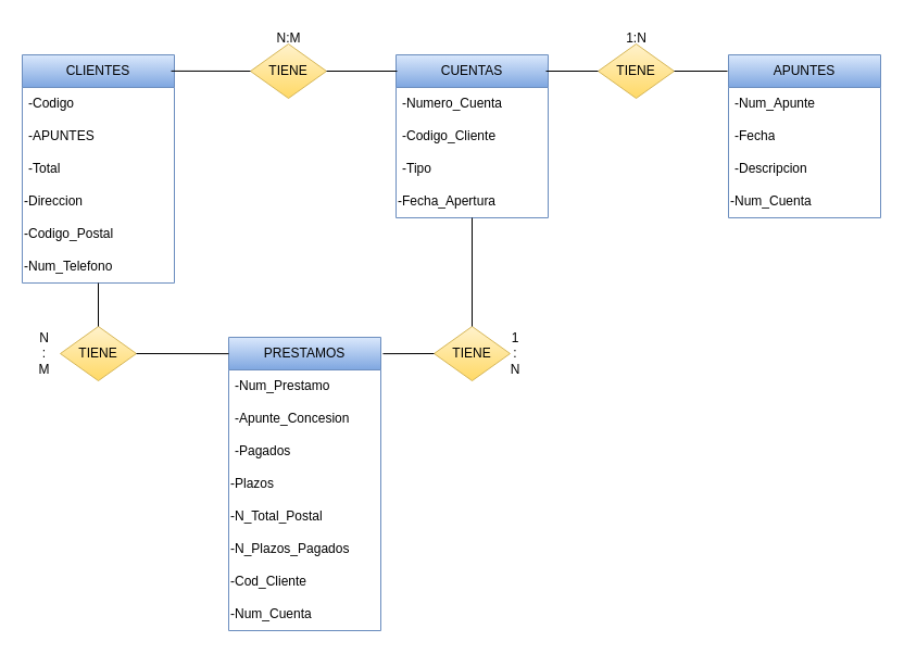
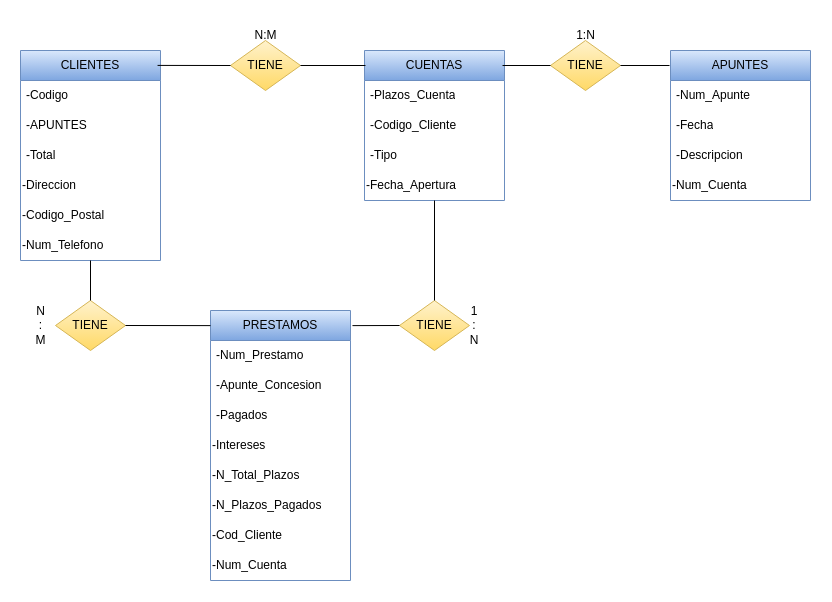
- <mxCell id="12" value="-Numero_Cuenta" style="text;align=left;verticalAlign=middle;spacingLeft=4;spacingRight=4;overflow=hidden;points=[[0,0.5],[1,0.5]];portConstraint=eastwest;rotatable=0;whiteSpace=wrap;html=1;" vertex="1" parent="11"><mxGeometry y="30" width="140" height="30" as="geometry" /></mxCell>
+ <mxCell id="12" value="-Plazos_Cuenta" style="text;align=left;verticalAlign=middle;spacingLeft=4;spacingRight=4;overflow=hidden;points=[[0,0.5],[1,0.5]];portConstraint=eastwest;rotatable=0;whiteSpace=wrap;html=1;" vertex="1" parent="11"><mxGeometry y="30" width="140" height="30" as="geometry" /></mxCell>
- <mxCell id="21" value="-Plazos" style="text;html=1;align=left;verticalAlign=middle;whiteSpace=wrap;rounded=0;" vertex="1" parent="17"><mxGeometry y="120" width="140" height="30" as="geometry" /></mxCell>
+ <mxCell id="21" value="-Intereses" style="text;html=1;align=left;verticalAlign=middle;whiteSpace=wrap;rounded=0;" vertex="1" parent="17"><mxGeometry y="120" width="140" height="30" as="geometry" /></mxCell>
- <mxCell id="22" value="-N_Total_Postal" style="text;html=1;align=left;verticalAlign=middle;whiteSpace=wrap;rounded=0;" vertex="1" parent="17"><mxGeometry y="150" width="140" height="30" as="geometry" /></mxCell>
+ <mxCell id="22" value="-N_Total_Plazos" style="text;html=1;align=left;verticalAlign=middle;whiteSpace=wrap;rounded=0;" vertex="1" parent="17"><mxGeometry y="150" width="140" height="30" as="geometry" /></mxCell>
